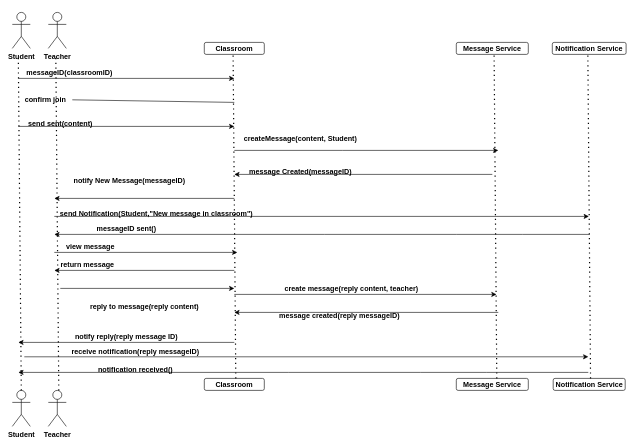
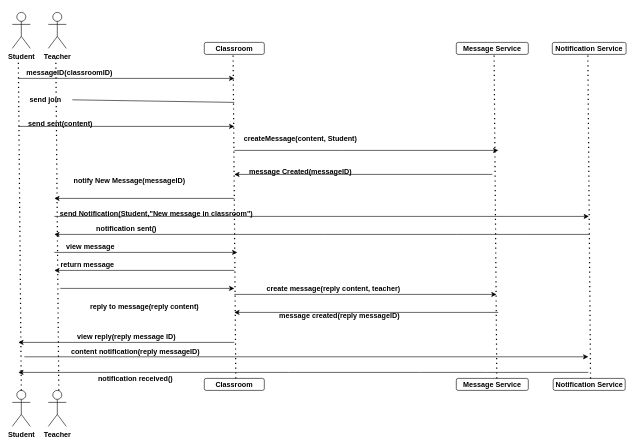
- <mxCell id="23" value="confirm join" style="text;html=1;align=center;verticalAlign=middle;resizable=0;points=[];autosize=1;strokeColor=none;fillColor=none;fontStyle=1" parent="1" vertex="1"><mxGeometry x="30" y="150" width="90" height="30" as="geometry" /></mxCell>
+ <mxCell id="23" value="send join" style="text;html=1;align=center;verticalAlign=middle;resizable=0;points=[];autosize=1;strokeColor=none;fillColor=none;fontStyle=1" parent="1" vertex="1"><mxGeometry x="30" y="150" width="90" height="30" as="geometry" /></mxCell>
- <mxCell id="41" value="messageID sent()" style="text;html=1;align=center;verticalAlign=middle;resizable=0;points=[];autosize=1;strokeColor=none;fillColor=none;fontStyle=1" parent="1" vertex="1"><mxGeometry x="150" y="365" width="120" height="30" as="geometry" /></mxCell>
+ <mxCell id="41" value="notification sent()" style="text;html=1;align=center;verticalAlign=middle;resizable=0;points=[];autosize=1;strokeColor=none;fillColor=none;fontStyle=1" parent="1" vertex="1"><mxGeometry x="150" y="365" width="120" height="30" as="geometry" /></mxCell>
- <mxCell id="48" value="create message(reply content, teacher)" style="text;html=1;align=center;verticalAlign=middle;resizable=0;points=[];autosize=1;strokeColor=none;fillColor=none;fontStyle=1" parent="1" vertex="1"><mxGeometry x="460" y="465" width="250" height="30" as="geometry" /></mxCell>
+ <mxCell id="48" value="create message(reply content, teacher)" style="text;html=1;align=center;verticalAlign=middle;resizable=0;points=[];autosize=1;strokeColor=none;fillColor=none;fontStyle=1" parent="1" vertex="1"><mxGeometry x="430" y="465" width="250" height="30" as="geometry" /></mxCell>
- <mxCell id="45" value="notify reply(reply message ID)" style="text;html=1;align=center;verticalAlign=middle;resizable=0;points=[];autosize=1;strokeColor=none;fillColor=none;fontStyle=1" parent="1" vertex="1"><mxGeometry x="115" y="545" width="190" height="30" as="geometry" /></mxCell>
+ <mxCell id="45" value="view reply(reply message ID)" style="text;html=1;align=center;verticalAlign=middle;resizable=0;points=[];autosize=1;strokeColor=none;fillColor=none;fontStyle=1" parent="1" vertex="1"><mxGeometry x="115" y="545" width="190" height="30" as="geometry" /></mxCell>
- <mxCell id="46" value="receive notification(reply messageID)" style="text;html=1;align=center;verticalAlign=middle;resizable=0;points=[];autosize=1;strokeColor=none;fillColor=none;fontStyle=1" parent="1" vertex="1"><mxGeometry x="110" y="570" width="230" height="30" as="geometry" /></mxCell>
+ <mxCell id="46" value="content notification(reply messageID)" style="text;html=1;align=center;verticalAlign=middle;resizable=0;points=[];autosize=1;strokeColor=none;fillColor=none;fontStyle=1" parent="1" vertex="1"><mxGeometry x="110" y="570" width="230" height="30" as="geometry" /></mxCell>
- <mxCell id="47" value="notification received()" style="text;html=1;align=center;verticalAlign=middle;resizable=0;points=[];autosize=1;strokeColor=none;fillColor=none;fontStyle=1" parent="1" vertex="1"><mxGeometry x="150" y="600" width="150" height="30" as="geometry" /></mxCell>
+ <mxCell id="47" value="notification received()" style="text;html=1;align=center;verticalAlign=middle;resizable=0;points=[];autosize=1;strokeColor=none;fillColor=none;fontStyle=1" parent="1" vertex="1"><mxGeometry x="150" y="615" width="150" height="30" as="geometry" /></mxCell>
